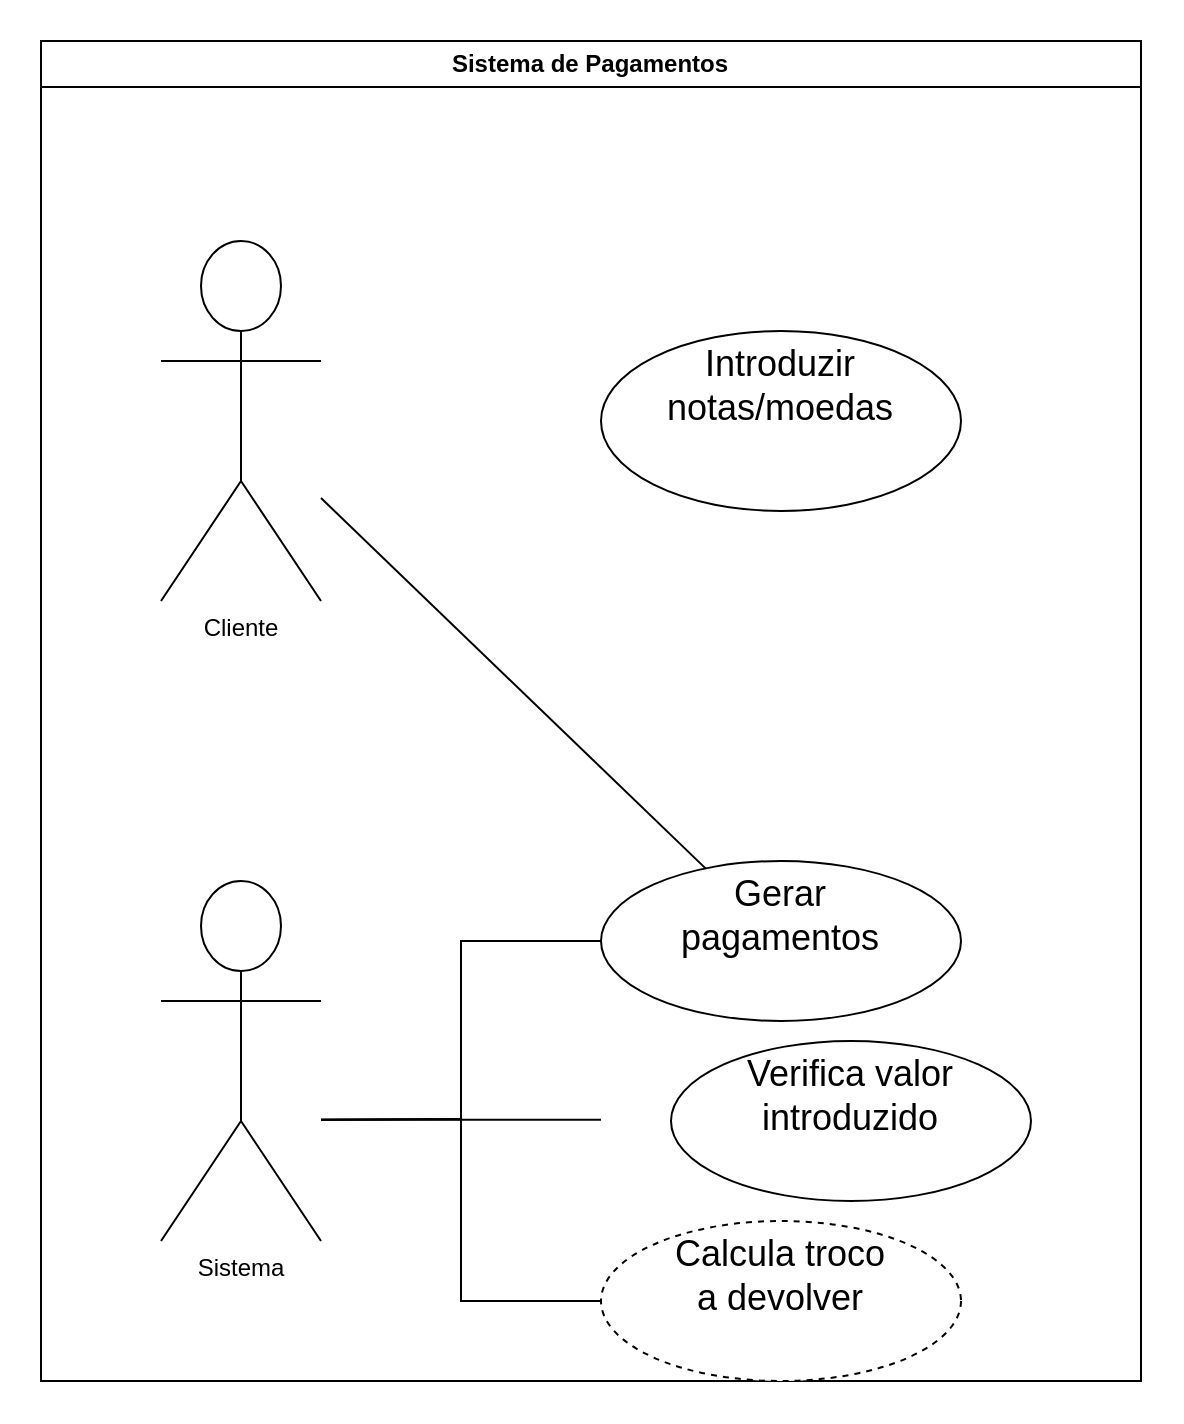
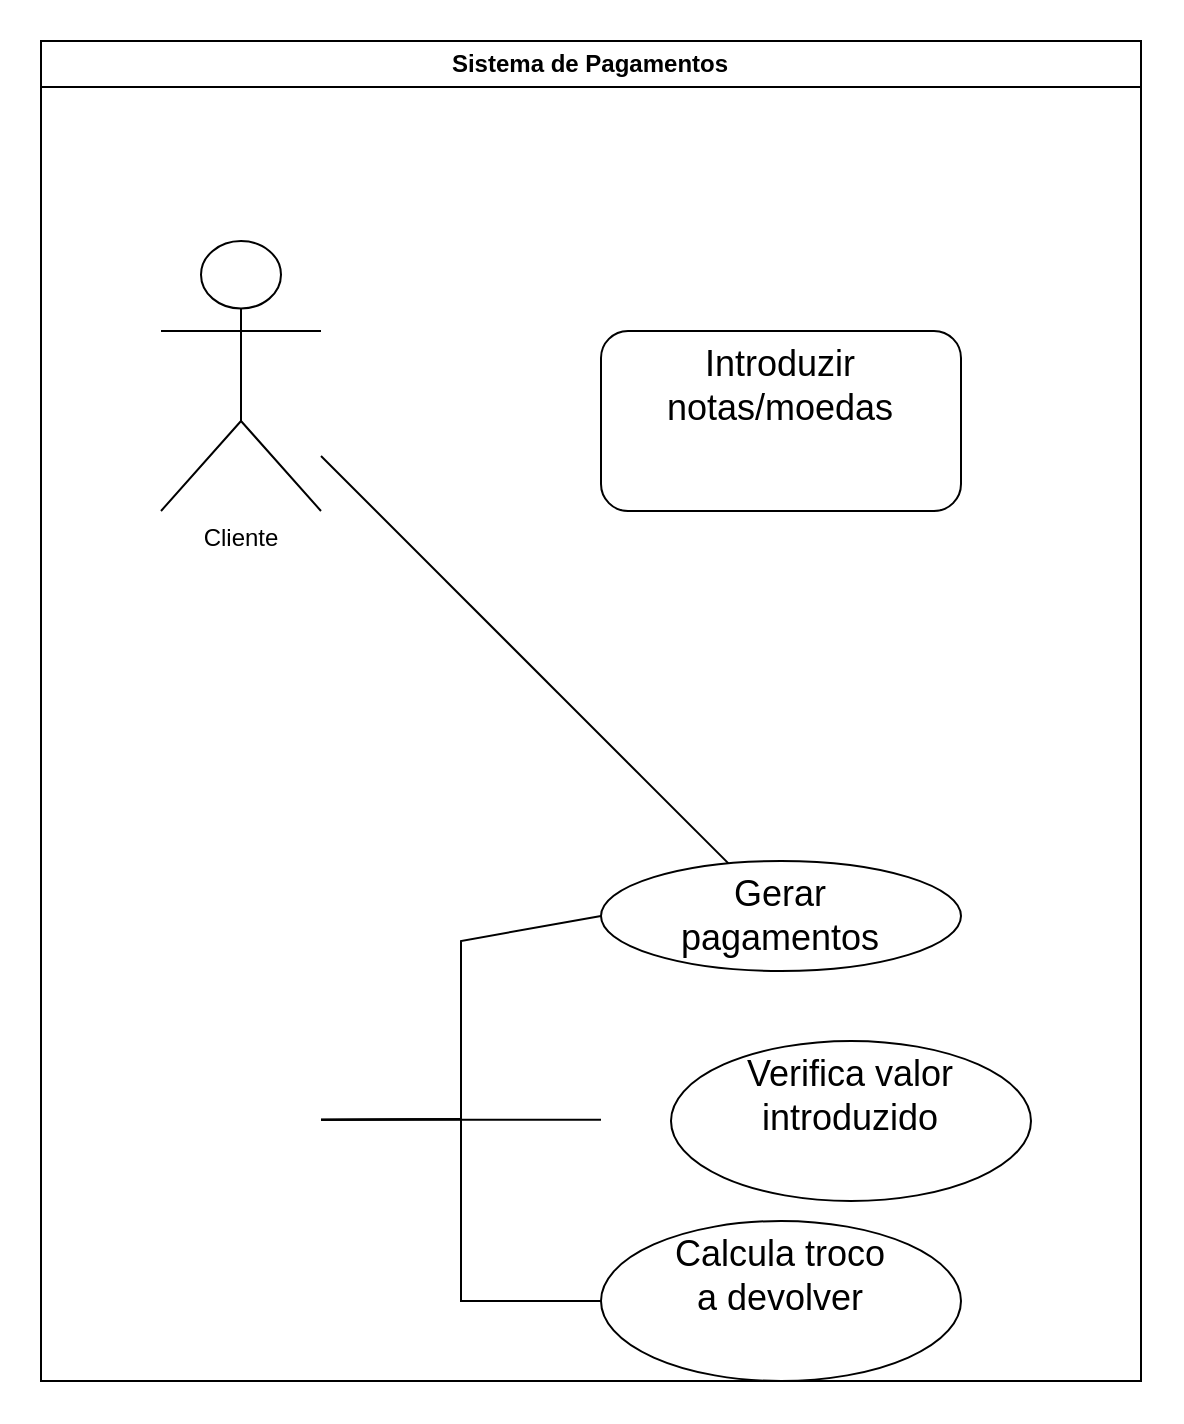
- <mxCell id="3" value="Cliente&lt;div&gt;&lt;br/&gt;&lt;/div&gt;" style="shape=umlActor;verticalLabelPosition=bottom;verticalAlign=top;html=1;outlineConnect=0;" parent="2" vertex="1"><mxGeometry x="60" y="100" width="80" height="180" as="geometry" /></mxCell>
+ <mxCell id="3" value="Cliente&lt;div&gt;&lt;br/&gt;&lt;/div&gt;" style="shape=umlActor;verticalLabelPosition=bottom;verticalAlign=top;html=1;outlineConnect=0;" parent="2" vertex="1"><mxGeometry x="60" y="100" width="80" height="135" as="geometry" /></mxCell>
- <mxCell id="4" value="&lt;font style=&quot;font-size: 18px;&quot;&gt;Introduzir&lt;br&gt;notas/moedas&lt;/font&gt;" style="ellipse;whiteSpace=wrap;html=1;verticalAlign=top;" parent="2" vertex="1"><mxGeometry x="280" y="145" width="180" height="90" as="geometry" /></mxCell>
+ <mxCell id="4" value="&lt;font style=&quot;font-size: 18px;&quot;&gt;Introduzir&lt;br&gt;notas/moedas&lt;/font&gt;" style="whiteSpace=wrap;html=1;verticalAlign=top;rounded=1;" parent="2" vertex="1"><mxGeometry x="280" y="145" width="180" height="90" as="geometry" /></mxCell>
- <mxCell id="6" value="&lt;font style=&quot;font-size: 18px;&quot;&gt;Gerar &lt;br&gt;pagamentos&lt;/font&gt;" style="ellipse;whiteSpace=wrap;html=1;verticalAlign=top;" parent="2" vertex="1"><mxGeometry x="280" y="410" width="180" height="80" as="geometry" /></mxCell>
+ <mxCell id="6" value="&lt;font style=&quot;font-size: 18px;&quot;&gt;Gerar &lt;br&gt;pagamentos&lt;/font&gt;" style="ellipse;whiteSpace=wrap;html=1;verticalAlign=top;" parent="2" vertex="1"><mxGeometry x="280" y="410" width="180" height="55" as="geometry" /></mxCell>
- <mxCell id="5" value="Sistema" style="shape=umlActor;verticalLabelPosition=bottom;verticalAlign=top;html=1;outlineConnect=0;" parent="2" vertex="1"><mxGeometry x="60" y="420" width="80" height="180" as="geometry" /></mxCell>
- <mxCell id="8" value="&lt;font style=&quot;font-size: 18px;&quot;&gt;Calcula troco&lt;br&gt;a devolver&lt;/font&gt;" style="ellipse;whiteSpace=wrap;html=1;verticalAlign=top;dashed=1;" parent="2" vertex="1"><mxGeometry x="280" y="590" width="180" height="80" as="geometry" /></mxCell>
+ <mxCell id="8" value="&lt;font style=&quot;font-size: 18px;&quot;&gt;Calcula troco&lt;br&gt;a devolver&lt;/font&gt;" style="ellipse;whiteSpace=wrap;html=1;verticalAlign=top;" parent="2" vertex="1"><mxGeometry x="280" y="590" width="180" height="80" as="geometry" /></mxCell>
